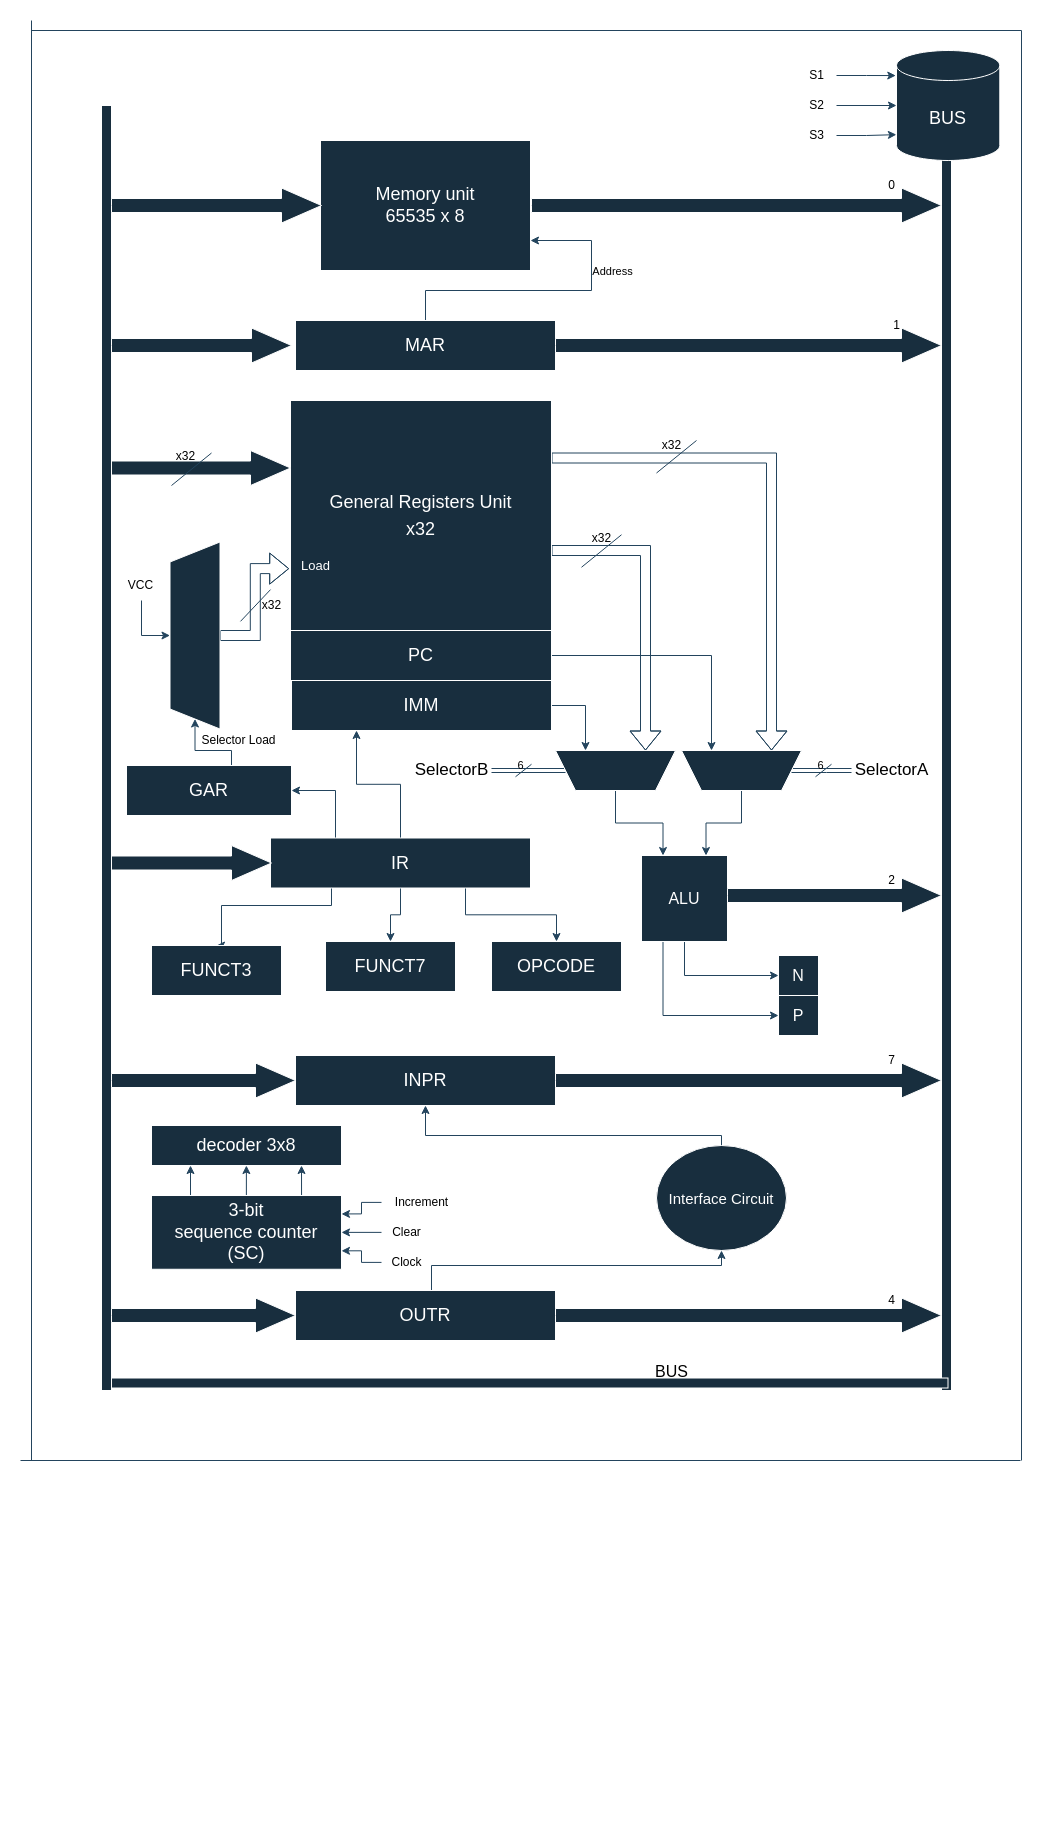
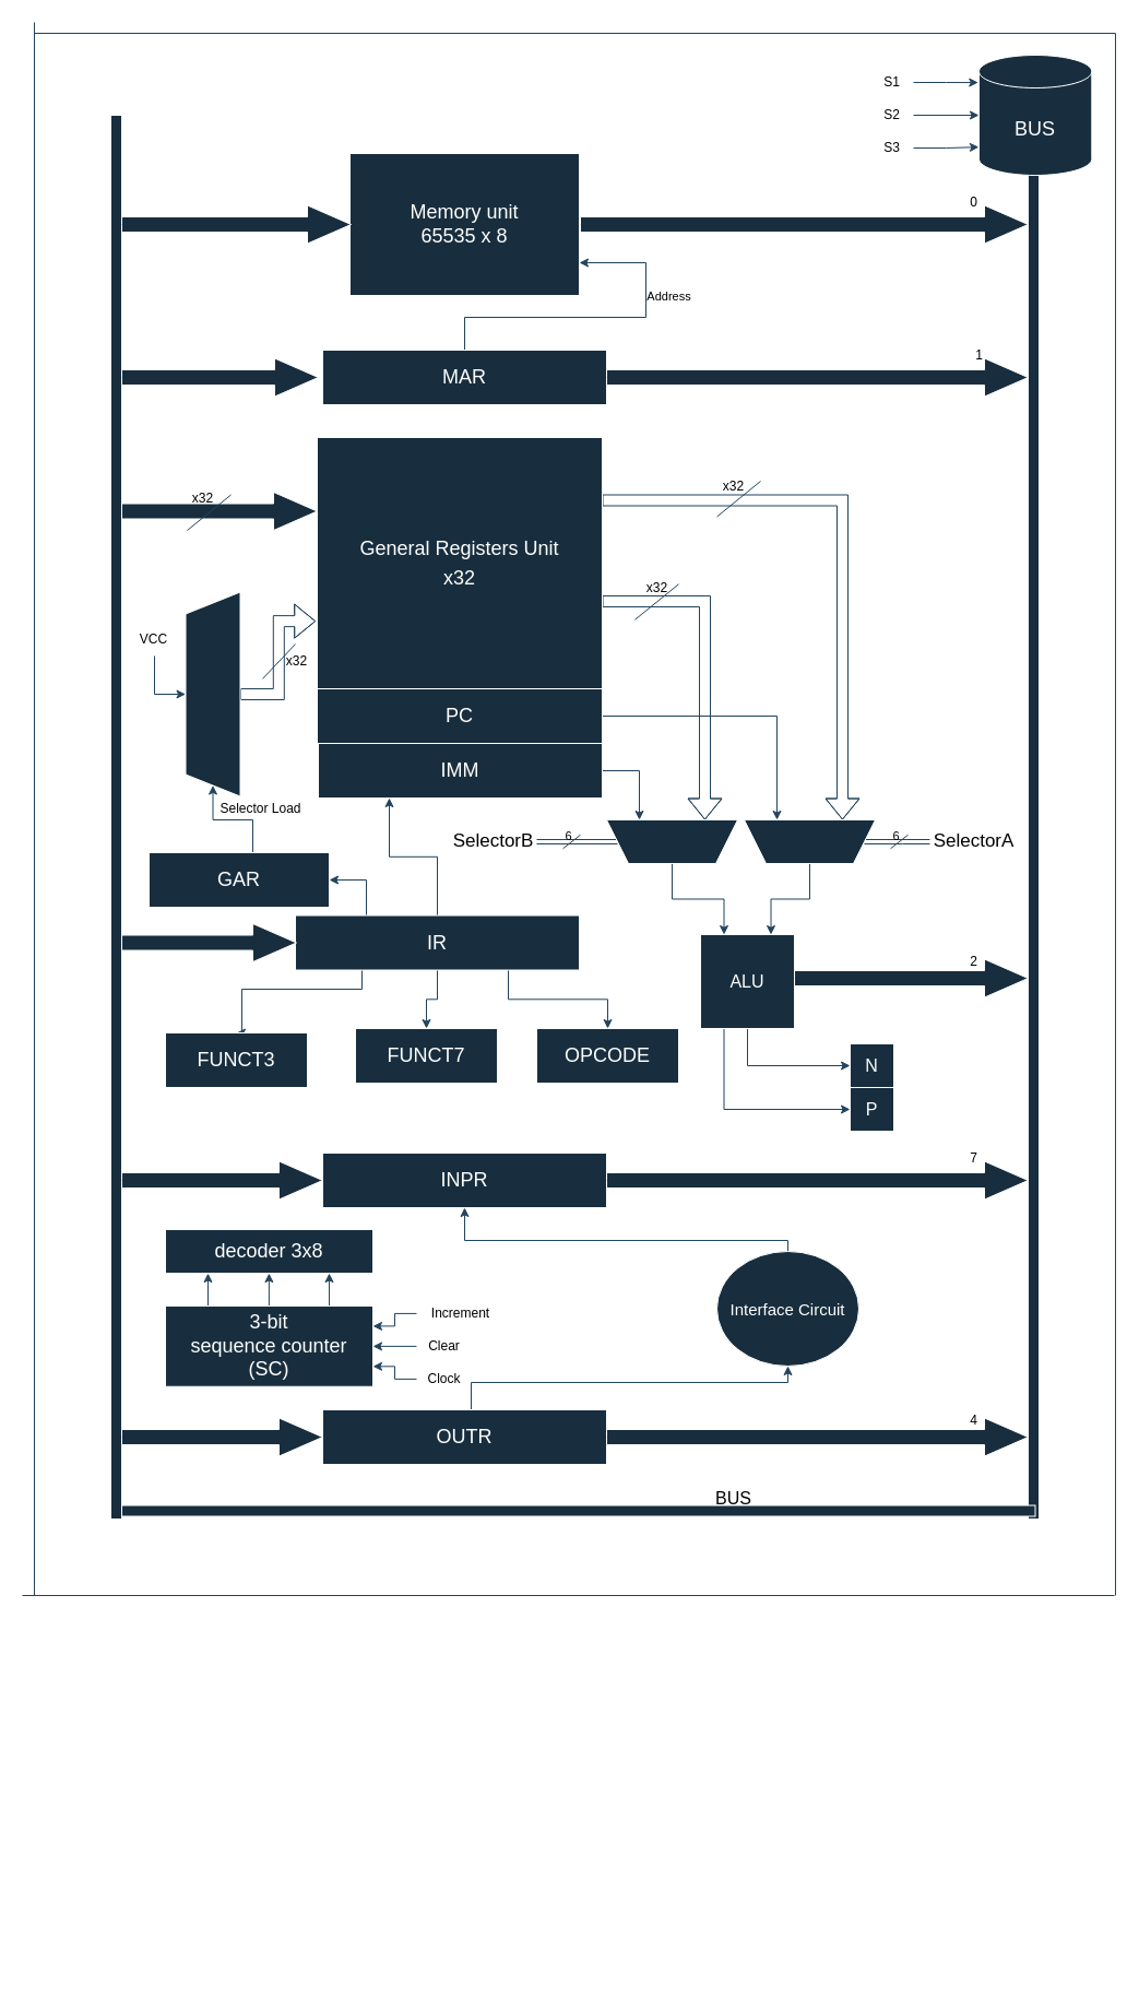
- <mxCell id="73" value="&lt;font style=&quot;&quot;&gt;Load&lt;/font&gt;" style="text;html=1;align=center;verticalAlign=middle;resizable=0;points=[];autosize=1;strokeColor=none;fillColor=none;fontSize=13;fontStyle=0;labelBorderColor=none;textShadow=0;labelBackgroundColor=none;fontColor=light-dark(#FFFFFF,#121212);" vertex="1" parent="1"><mxGeometry x="290" y="550" width="50" height="30" as="geometry" /></mxCell>
- <mxCell id="100" value="&lt;span style=&quot;font-size: 18px;&quot;&gt;GAR&lt;/span&gt;" style="rounded=0;whiteSpace=wrap;html=1;labelBackgroundColor=none;labelBorderColor=none;textShadow=0;fillColor=#182E3E;strokeColor=#FFFFFF;fontColor=light-dark(#FFFFFF,#121212);" vertex="1" parent="1"><mxGeometry x="126" y="765" width="165" height="50" as="geometry" /></mxCell>
+ <mxCell id="100" value="&lt;span style=&quot;font-size: 18px;&quot;&gt;GAR&lt;/span&gt;" style="rounded=0;whiteSpace=wrap;html=1;labelBackgroundColor=none;labelBorderColor=none;textShadow=0;fillColor=#182E3E;strokeColor=#FFFFFF;fontColor=light-dark(#FFFFFF,#121212);" vertex="1" parent="1"><mxGeometry x="136" y="780" width="165" height="50" as="geometry" /></mxCell>
